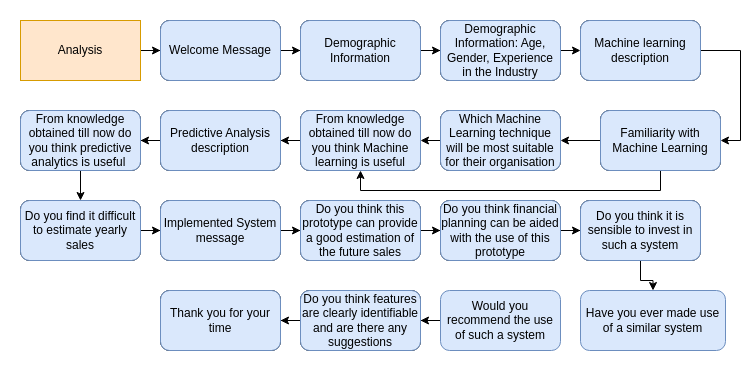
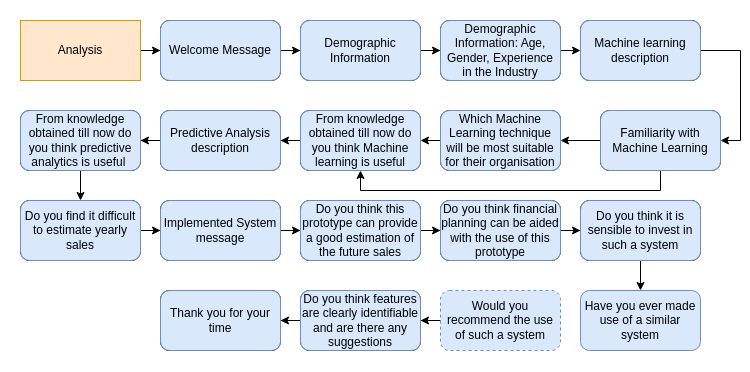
- <mxCell id="35" value="Would you recommend the use of such a system" style="whiteSpace=wrap;html=1;rounded=1;fillColor=#dae8fc;strokeColor=#6c8ebf;" vertex="1" parent="1"><mxGeometry x="440" y="290" width="120" height="60" as="geometry" /></mxCell>
+ <mxCell id="35" value="Would you recommend the use of such a system" style="whiteSpace=wrap;html=1;rounded=1;fillColor=#dae8fc;strokeColor=#6c8ebf;dashed=1;" vertex="1" parent="1"><mxGeometry x="440" y="290" width="120" height="60" as="geometry" /></mxCell>
- <mxCell id="33" value="Have you ever made use of a similar system" style="whiteSpace=wrap;html=1;rounded=1;fillColor=#dae8fc;strokeColor=#6c8ebf;" vertex="1" parent="1"><mxGeometry x="580" y="290" width="145" height="60" as="geometry" /></mxCell>
+ <mxCell id="33" value="Have you ever made use of a similar system" style="whiteSpace=wrap;html=1;rounded=1;fillColor=#dae8fc;strokeColor=#6c8ebf;" vertex="1" parent="1"><mxGeometry x="580" y="290" width="120" height="60" as="geometry" /></mxCell>
